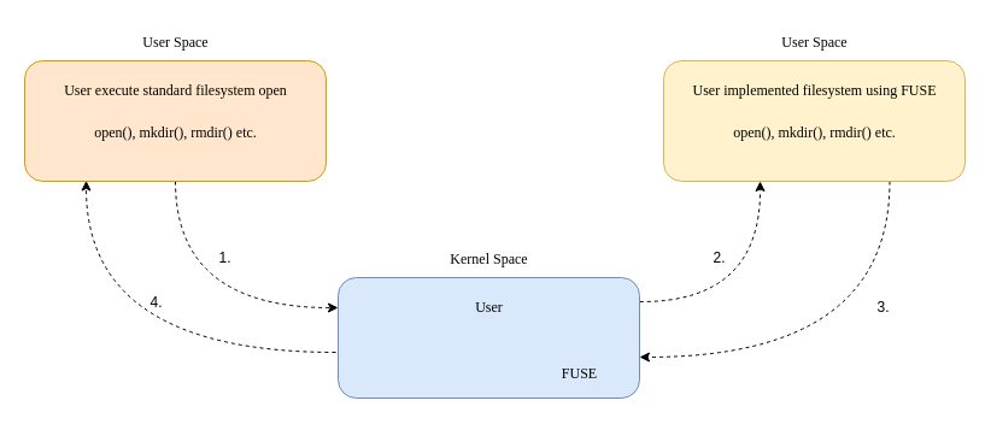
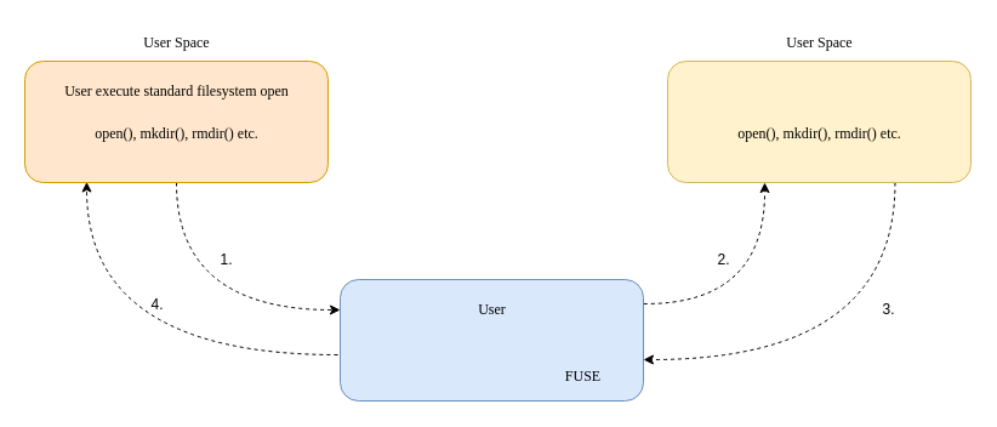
- <mxCell id="17" value="&lt;font data-font-src=&quot;https://fonts.googleapis.com/css?family=Comic+Neue&quot; face=&quot;Comic Neue&quot;&gt;User implemented filesystem using FUSE&lt;/font&gt;" style="text;html=1;align=center;verticalAlign=middle;resizable=0;points=[];autosize=1;strokeColor=none;fillColor=none;" vertex="1" parent="15"><mxGeometry x="10" y="10" width="230" height="30" as="geometry" /></mxCell>
- <mxCell id="19" value="&lt;font data-font-src=&quot;https://fonts.googleapis.com/css?family=Comic+Neue&quot; face=&quot;Comic Neue&quot;&gt;Kernel Space&lt;/font&gt;" style="text;html=1;align=center;verticalAlign=middle;resizable=0;points=[];autosize=1;strokeColor=none;fillColor=none;" vertex="1" parent="1"><mxGeometry x="360" y="200" width="90" height="30" as="geometry" /></mxCell>
